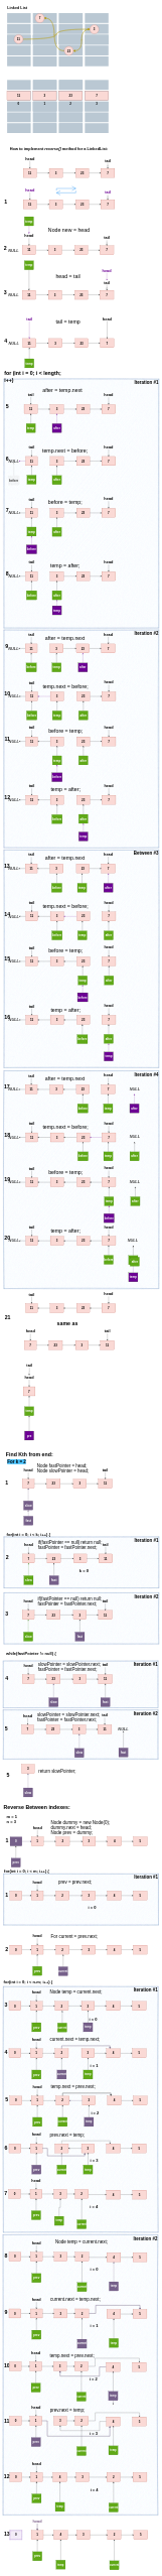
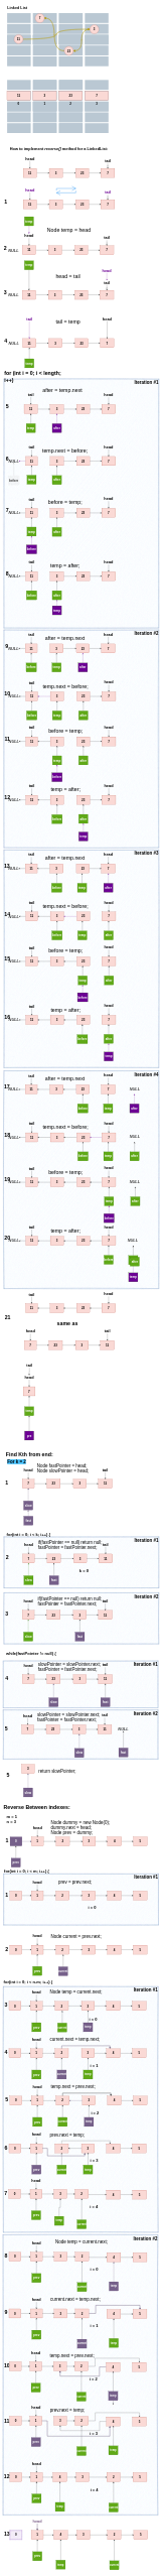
- <mxCell id="119" value="&lt;font color=&quot;#000000&quot;&gt;&lt;span style=&quot;font-size: 35px&quot;&gt;Node new = head&lt;/span&gt;&lt;/font&gt;" style="text;html=1;align=center;verticalAlign=middle;resizable=0;points=[];autosize=1;fontColor=#6C0094;" parent="1" vertex="1"><mxGeometry x="312" y="1493" width="290" height="26" as="geometry" /></mxCell>
+ <mxCell id="119" value="&lt;font color=&quot;#000000&quot;&gt;&lt;span style=&quot;font-size: 35px&quot;&gt;Node temp = head&lt;/span&gt;&lt;/font&gt;" style="text;html=1;align=center;verticalAlign=middle;resizable=0;points=[];autosize=1;fontColor=#6C0094;" parent="1" vertex="1"><mxGeometry x="312" y="1493" width="290" height="26" as="geometry" /></mxCell>
- <mxCell id="263" value="&lt;font color=&quot;#000000&quot; style=&quot;font-size: 30px&quot;&gt;&lt;b&gt;Between #3&lt;/b&gt;&lt;/font&gt;" style="rounded=0;whiteSpace=wrap;html=1;sketch=1;strokeColor=#6c8ebf;dashed=1;glass=0;shadow=0;fillColor=#dae8fc;align=right;verticalAlign=top;" parent="1" vertex="1"><mxGeometry x="26" y="5616" width="1028" height="1444" as="geometry" /></mxCell>
+ <mxCell id="263" value="&lt;font color=&quot;#000000&quot; style=&quot;font-size: 30px&quot;&gt;&lt;b&gt;Iteration #3&lt;/b&gt;&lt;/font&gt;" style="rounded=0;whiteSpace=wrap;html=1;sketch=1;strokeColor=#6c8ebf;dashed=1;glass=0;shadow=0;fillColor=#dae8fc;align=right;verticalAlign=top;" parent="1" vertex="1"><mxGeometry x="26" y="5616" width="1028" height="1444" as="geometry" /></mxCell>
- <mxCell id="612" value="&lt;div&gt;&lt;font color=&quot;#000000&quot;&gt;&lt;span style=&quot;font-size: 30px&quot;&gt;For current = prev.next;&lt;/span&gt;&lt;/font&gt;&lt;br&gt;&lt;/div&gt;" style="text;html=1;align=left;verticalAlign=middle;resizable=0;points=[];autosize=1;fontStyle=0" parent="1" vertex="1"><mxGeometry x="335" y="12806" width="343" height="24" as="geometry" /></mxCell>
+ <mxCell id="612" value="&lt;div&gt;&lt;font color=&quot;#000000&quot;&gt;&lt;span style=&quot;font-size: 30px&quot;&gt;Node current = prev.next;&lt;/span&gt;&lt;/font&gt;&lt;br&gt;&lt;/div&gt;" style="text;html=1;align=left;verticalAlign=middle;resizable=0;points=[];autosize=1;fontStyle=0" parent="1" vertex="1"><mxGeometry x="335" y="12806" width="343" height="24" as="geometry" /></mxCell>
